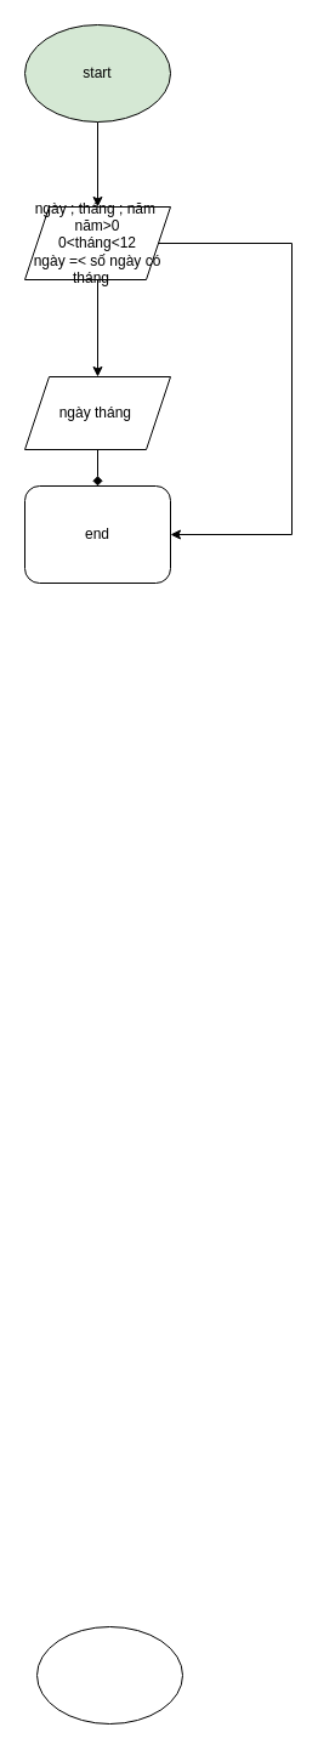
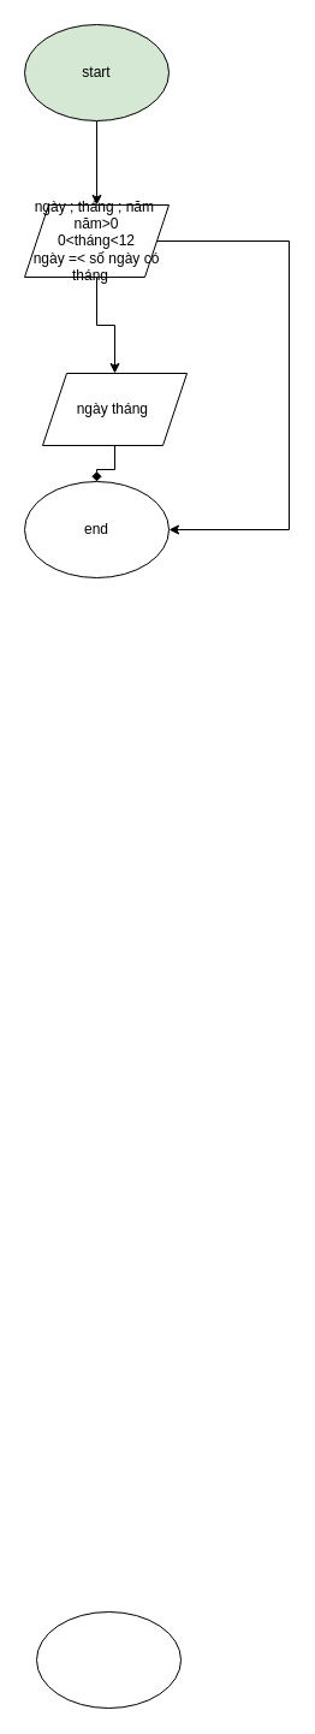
- <mxCell id="9" value="ngày tháng&amp;nbsp;" style="shape=parallelogram;perimeter=parallelogramPerimeter;whiteSpace=wrap;html=1;fixedSize=1;" vertex="1" parent="1"><mxGeometry x="20" y="310" width="120" height="60" as="geometry" /></mxCell>
+ <mxCell id="9" value="ngày tháng&amp;nbsp;" style="shape=parallelogram;perimeter=parallelogramPerimeter;whiteSpace=wrap;html=1;fixedSize=1;" vertex="1" parent="1"><mxGeometry x="35" y="310" width="120" height="60" as="geometry" /></mxCell>
- <mxCell id="10" value="end" style="whiteSpace=wrap;html=1;rounded=1;" vertex="1" parent="1"><mxGeometry x="20" y="400" width="120" height="80" as="geometry" /></mxCell>
+ <mxCell id="10" value="end" style="ellipse;whiteSpace=wrap;html=1;" vertex="1" parent="1"><mxGeometry x="20" y="400" width="120" height="80" as="geometry" /></mxCell>
